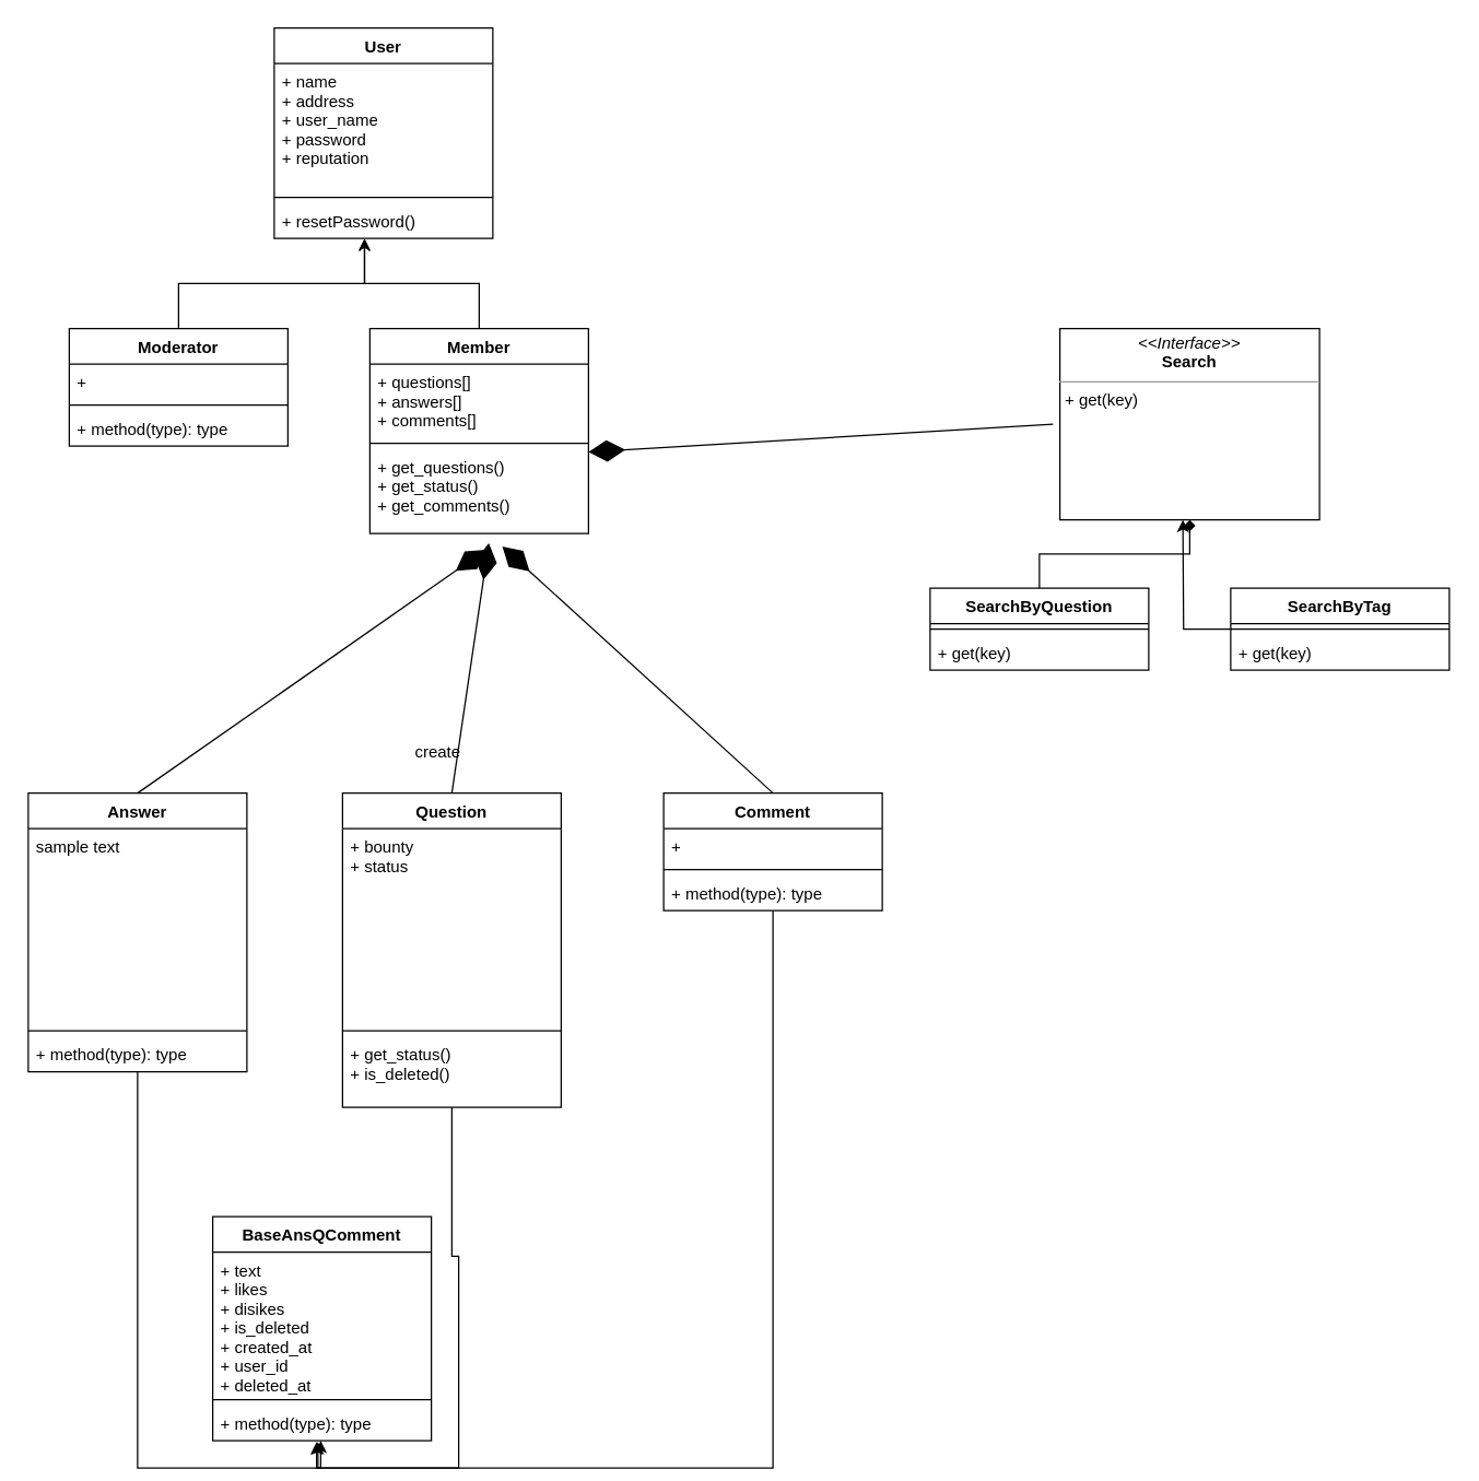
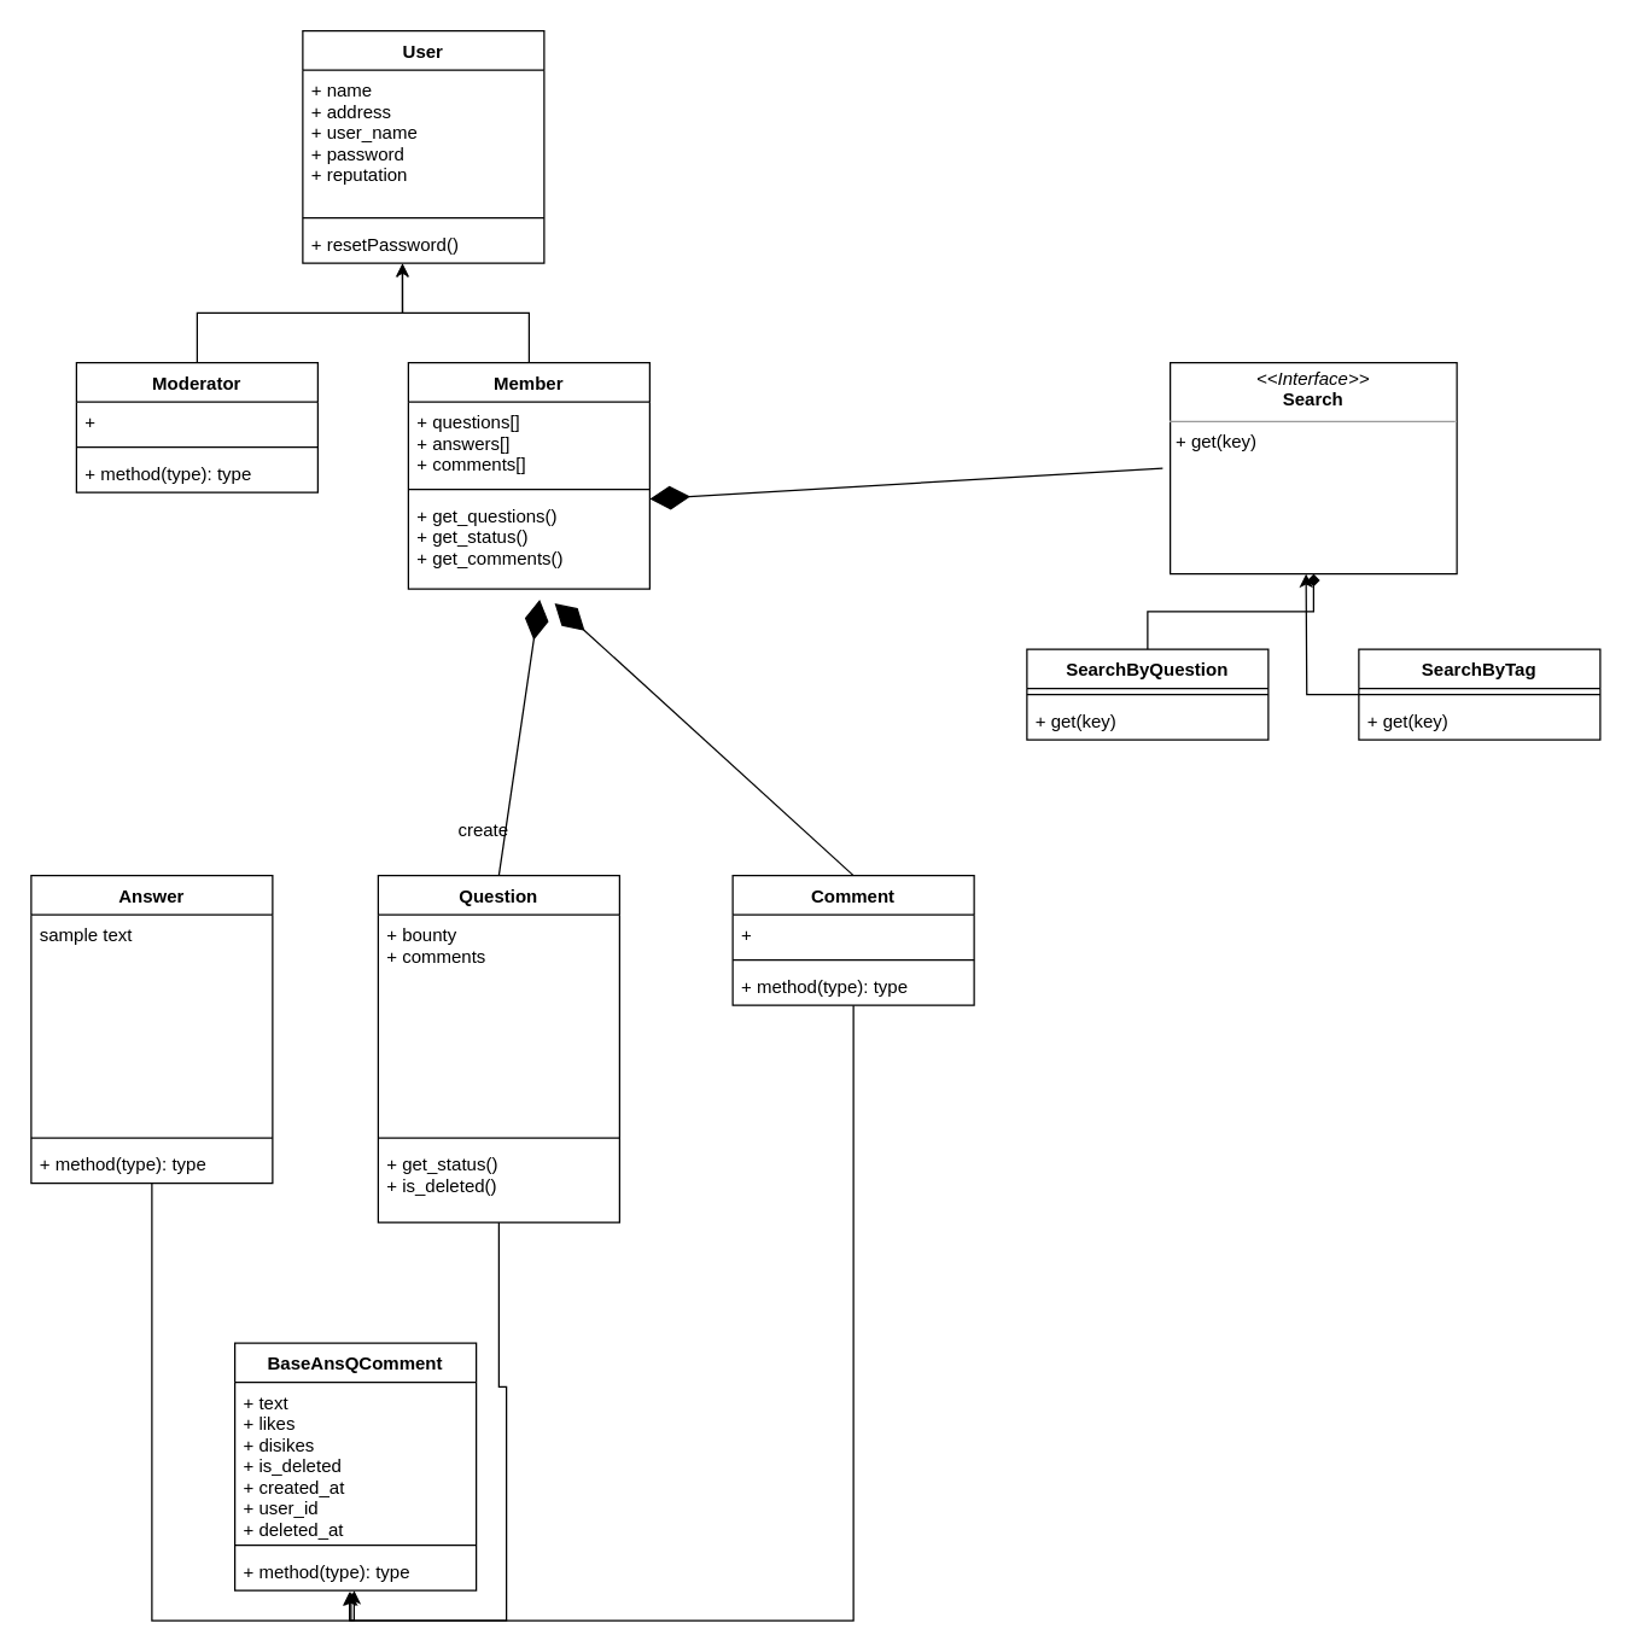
- <mxCell id="46" value="" style="endArrow=diamondThin;endFill=1;endSize=24;html=1;entryX=0.531;entryY=1.192;entryDx=0;entryDy=0;entryPerimeter=0;exitX=0.5;exitY=0;exitDx=0;exitDy=0;" edge="1" parent="1" source="34" target="16"><mxGeometry width="160" relative="1" as="geometry"><mxPoint x="210" y="380" as="sourcePoint" /><mxPoint x="370" y="380" as="targetPoint" /></mxGeometry></mxCell>
- <mxCell id="31" value="+ bounty&#10;+ status&#10;" style="text;strokeColor=none;fillColor=none;align=left;verticalAlign=top;spacingLeft=4;spacingRight=4;overflow=hidden;rotatable=0;points=[[0,0.5],[1,0.5]];portConstraint=eastwest;" vertex="1" parent="30"><mxGeometry y="26" width="160" height="144" as="geometry" /></mxCell>
+ <mxCell id="31" value="+ bounty&#10;+ comments&#10;" style="text;strokeColor=none;fillColor=none;align=left;verticalAlign=top;spacingLeft=4;spacingRight=4;overflow=hidden;rotatable=0;points=[[0,0.5],[1,0.5]];portConstraint=eastwest;" vertex="1" parent="30"><mxGeometry y="26" width="160" height="144" as="geometry" /></mxCell>
